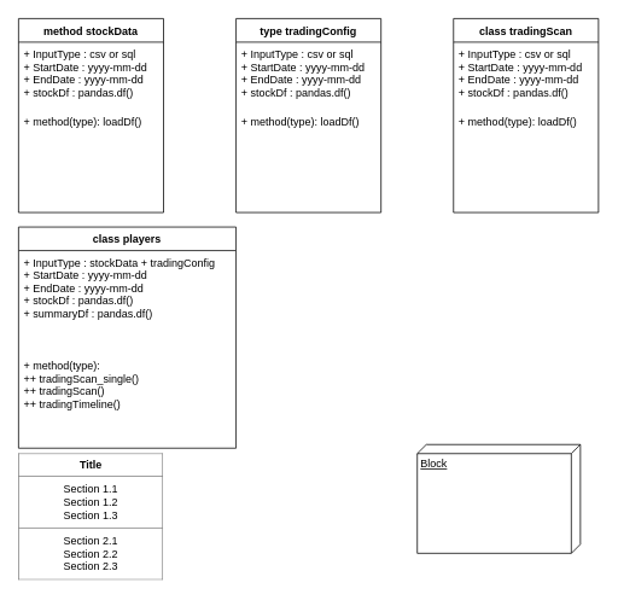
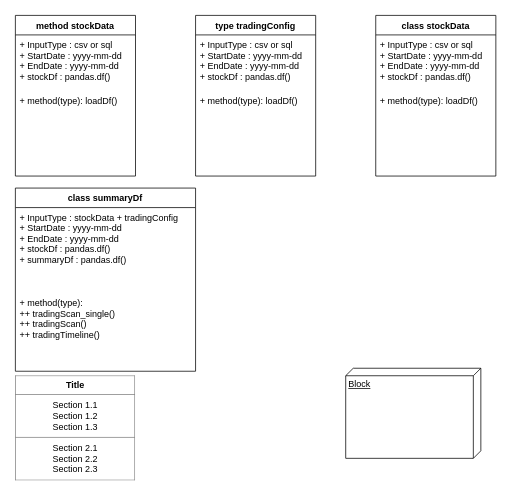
- <mxCell id="10" value="class tradingScan" style="swimlane;fontStyle=1;align=center;verticalAlign=top;childLayout=stackLayout;horizontal=1;startSize=26;horizontalStack=0;resizeParent=1;resizeParentMax=0;resizeLast=0;collapsible=1;marginBottom=0;" vertex="1" parent="1"><mxGeometry x="500" y="20" width="160" height="214" as="geometry" /></mxCell>
+ <mxCell id="10" value="class stockData" style="swimlane;fontStyle=1;align=center;verticalAlign=top;childLayout=stackLayout;horizontal=1;startSize=26;horizontalStack=0;resizeParent=1;resizeParentMax=0;resizeLast=0;collapsible=1;marginBottom=0;" vertex="1" parent="1"><mxGeometry x="500" y="20" width="160" height="214" as="geometry" /></mxCell>
- <mxCell id="13" value="class players" style="swimlane;fontStyle=1;align=center;verticalAlign=top;childLayout=stackLayout;horizontal=1;startSize=26;horizontalStack=0;resizeParent=1;resizeParentMax=0;resizeLast=0;collapsible=1;marginBottom=0;" vertex="1" parent="1"><mxGeometry x="20" y="250" width="240" height="244" as="geometry" /></mxCell>
+ <mxCell id="13" value="class summaryDf" style="swimlane;fontStyle=1;align=center;verticalAlign=top;childLayout=stackLayout;horizontal=1;startSize=26;horizontalStack=0;resizeParent=1;resizeParentMax=0;resizeLast=0;collapsible=1;marginBottom=0;" vertex="1" parent="1"><mxGeometry x="20" y="250" width="240" height="244" as="geometry" /></mxCell>
